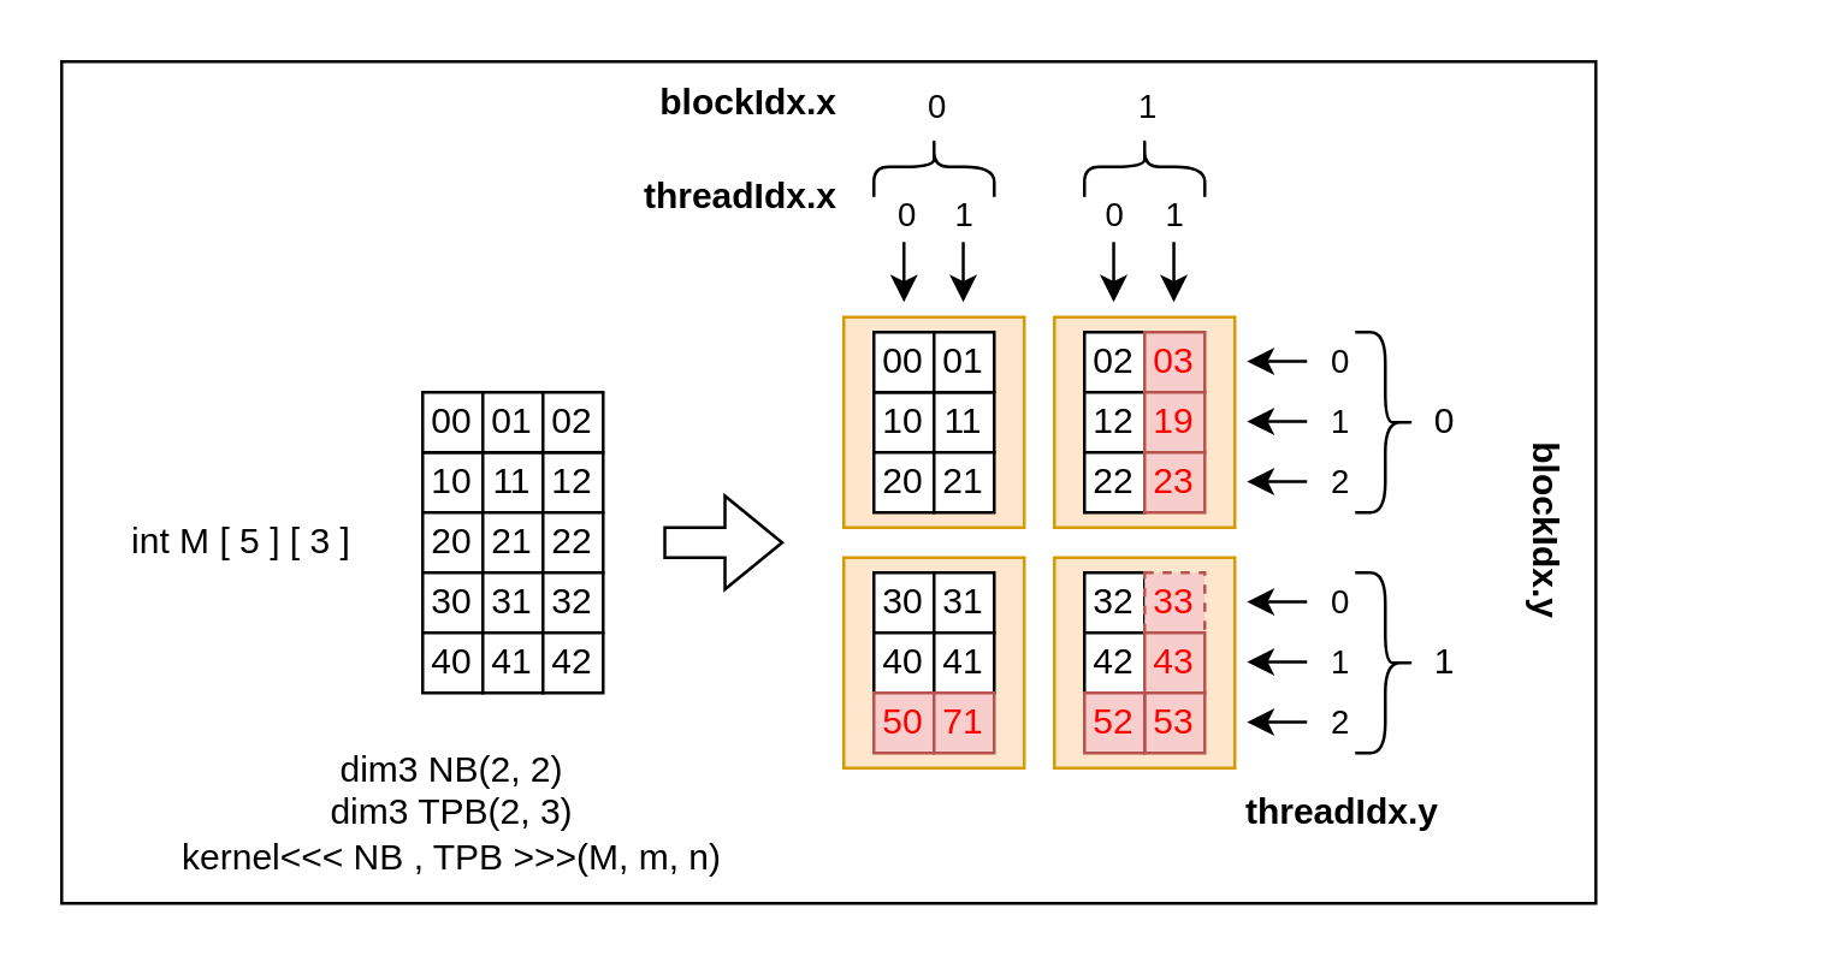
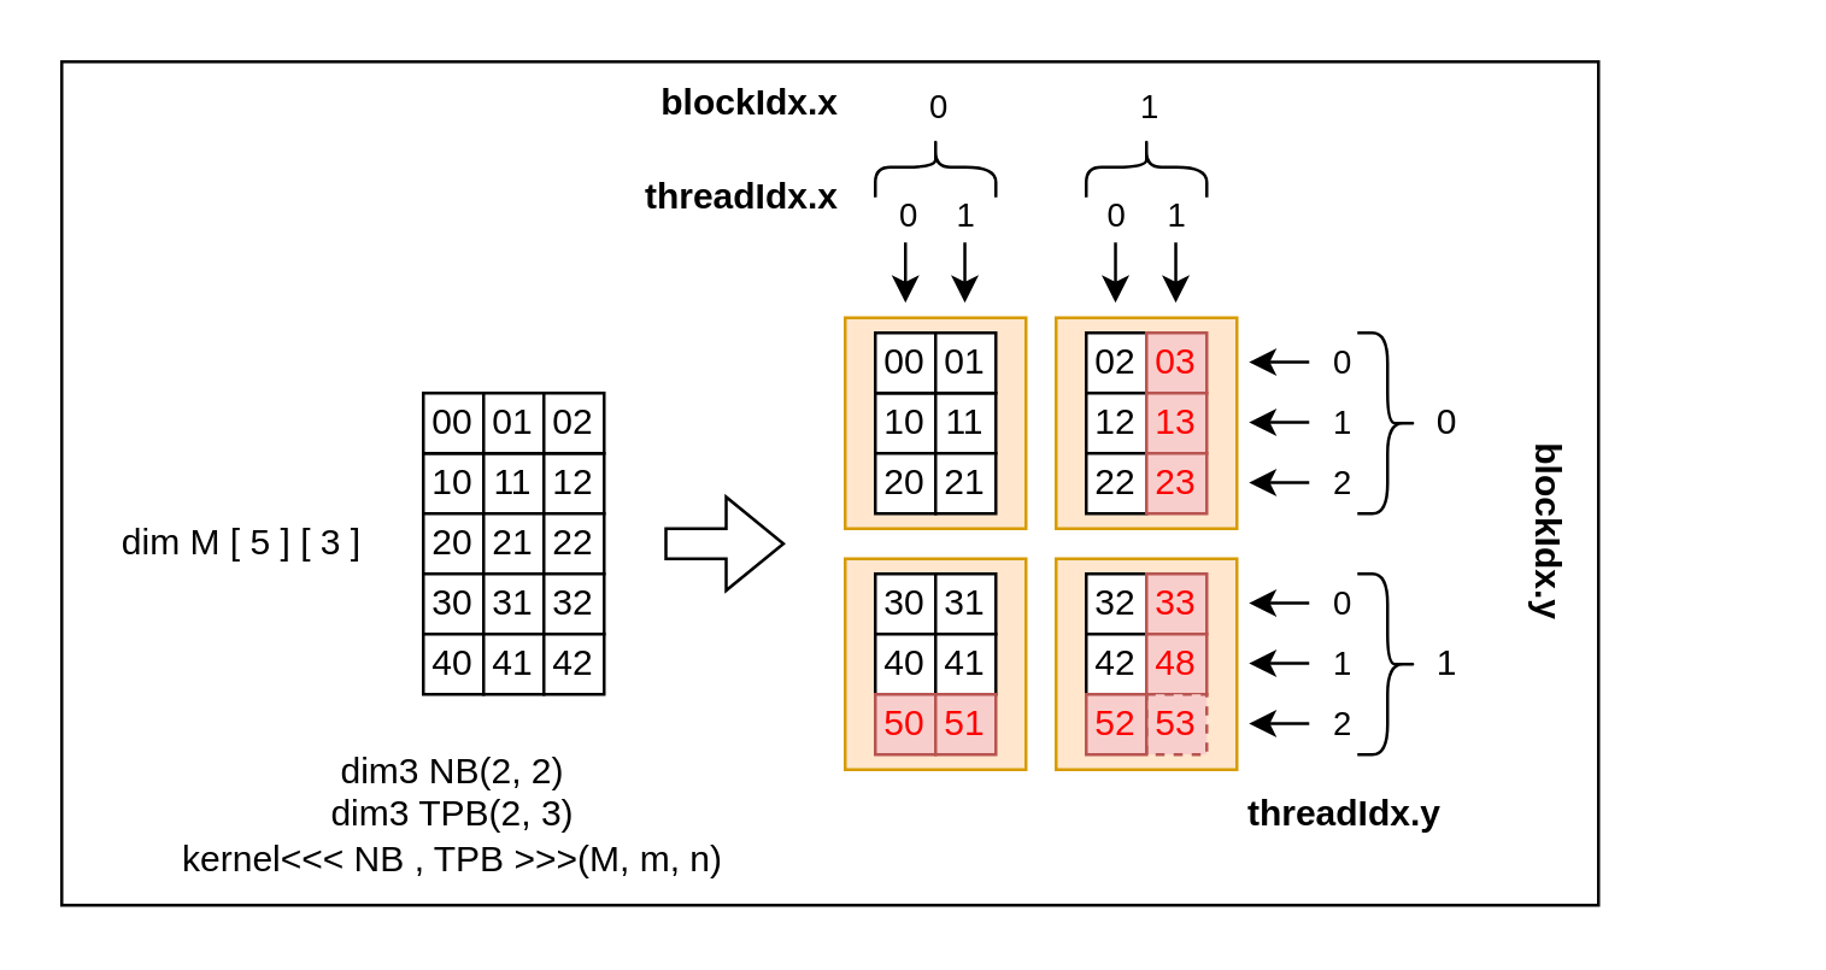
- <mxCell id="43" value="&lt;font color=&quot;#ff0000&quot;&gt;19&lt;/font&gt;" style="rounded=0;whiteSpace=wrap;html=1;fillColor=#f8cecc;strokeColor=#b85450;" parent="1" vertex="1"><mxGeometry x="380" y="130" width="20" height="20" as="geometry" /></mxCell>
+ <mxCell id="43" value="&lt;font color=&quot;#ff0000&quot;&gt;13&lt;/font&gt;" style="rounded=0;whiteSpace=wrap;html=1;fillColor=#f8cecc;strokeColor=#b85450;" parent="1" vertex="1"><mxGeometry x="380" y="130" width="20" height="20" as="geometry" /></mxCell>
- <mxCell id="80" value="int M [ 5 ] [ 3 ]" style="text;html=1;align=center;verticalAlign=middle;whiteSpace=wrap;rounded=0;" vertex="1" parent="1"><mxGeometry y="165" width="120" height="30" as="geometry" x="20" /></mxCell>
+ <mxCell id="80" value="dim M [ 5 ] [ 3 ]" style="text;html=1;align=center;verticalAlign=middle;whiteSpace=wrap;rounded=0;" vertex="1" parent="1"><mxGeometry y="165" width="120" height="30" as="geometry" x="20" /></mxCell>
- <mxCell id="45" value="&lt;font color=&quot;#ff0000&quot;&gt;33&lt;/font&gt;" style="rounded=0;whiteSpace=wrap;html=1;fillColor=#f8cecc;strokeColor=#b85450;dashed=1;" parent="1" vertex="1"><mxGeometry x="380" y="190" width="20" height="20" as="geometry" /></mxCell>
+ <mxCell id="45" value="&lt;font color=&quot;#ff0000&quot;&gt;33&lt;/font&gt;" style="rounded=0;whiteSpace=wrap;html=1;fillColor=#f8cecc;strokeColor=#b85450;" parent="1" vertex="1"><mxGeometry x="380" y="190" width="20" height="20" as="geometry" /></mxCell>
- <mxCell id="46" value="&lt;font color=&quot;#ff0000&quot;&gt;43&lt;/font&gt;" style="rounded=0;whiteSpace=wrap;html=1;fillColor=#f8cecc;strokeColor=#b85450;" parent="1" vertex="1"><mxGeometry x="380" y="210" width="20" height="20" as="geometry" /></mxCell>
+ <mxCell id="46" value="&lt;font color=&quot;#ff0000&quot;&gt;48&lt;/font&gt;" style="rounded=0;whiteSpace=wrap;html=1;fillColor=#f8cecc;strokeColor=#b85450;" parent="1" vertex="1"><mxGeometry x="380" y="210" width="20" height="20" as="geometry" /></mxCell>
- <mxCell id="42" value="&lt;font color=&quot;#ff0000&quot;&gt;71&lt;/font&gt;" style="rounded=0;whiteSpace=wrap;html=1;fillColor=#f8cecc;strokeColor=#b85450;" parent="1" vertex="1"><mxGeometry x="310" y="230" width="20" height="20" as="geometry" /></mxCell>
+ <mxCell id="42" value="&lt;font color=&quot;#ff0000&quot;&gt;51&lt;/font&gt;" style="rounded=0;whiteSpace=wrap;html=1;fillColor=#f8cecc;strokeColor=#b85450;" parent="1" vertex="1"><mxGeometry x="310" y="230" width="20" height="20" as="geometry" /></mxCell>
- <mxCell id="47" value="&lt;font color=&quot;#ff0000&quot;&gt;53&lt;/font&gt;" style="rounded=0;whiteSpace=wrap;html=1;fillColor=#f8cecc;strokeColor=#b85450;" parent="1" vertex="1"><mxGeometry x="380" y="230" width="20" height="20" as="geometry" /></mxCell>
+ <mxCell id="47" value="&lt;font color=&quot;#ff0000&quot;&gt;53&lt;/font&gt;" style="rounded=0;whiteSpace=wrap;html=1;fillColor=#f8cecc;strokeColor=#b85450;dashed=1;" parent="1" vertex="1"><mxGeometry x="380" y="230" width="20" height="20" as="geometry" /></mxCell>
